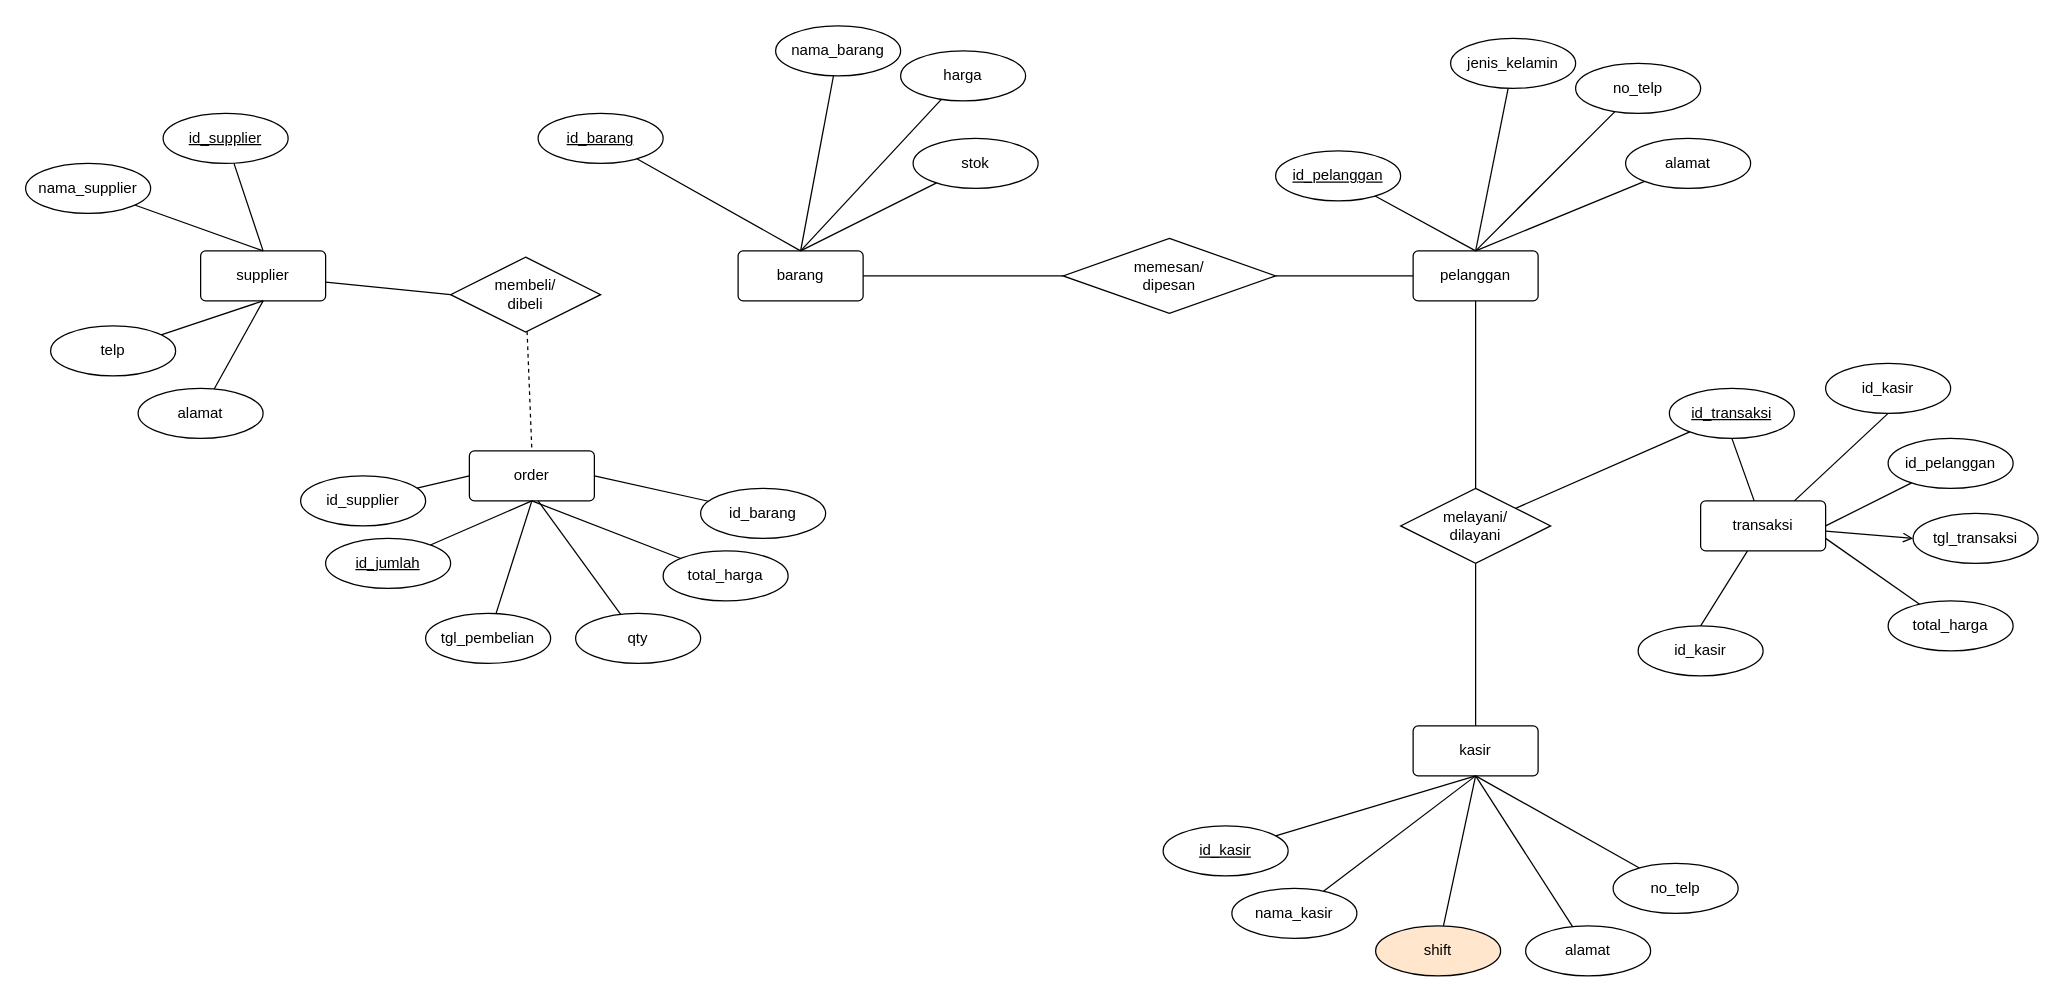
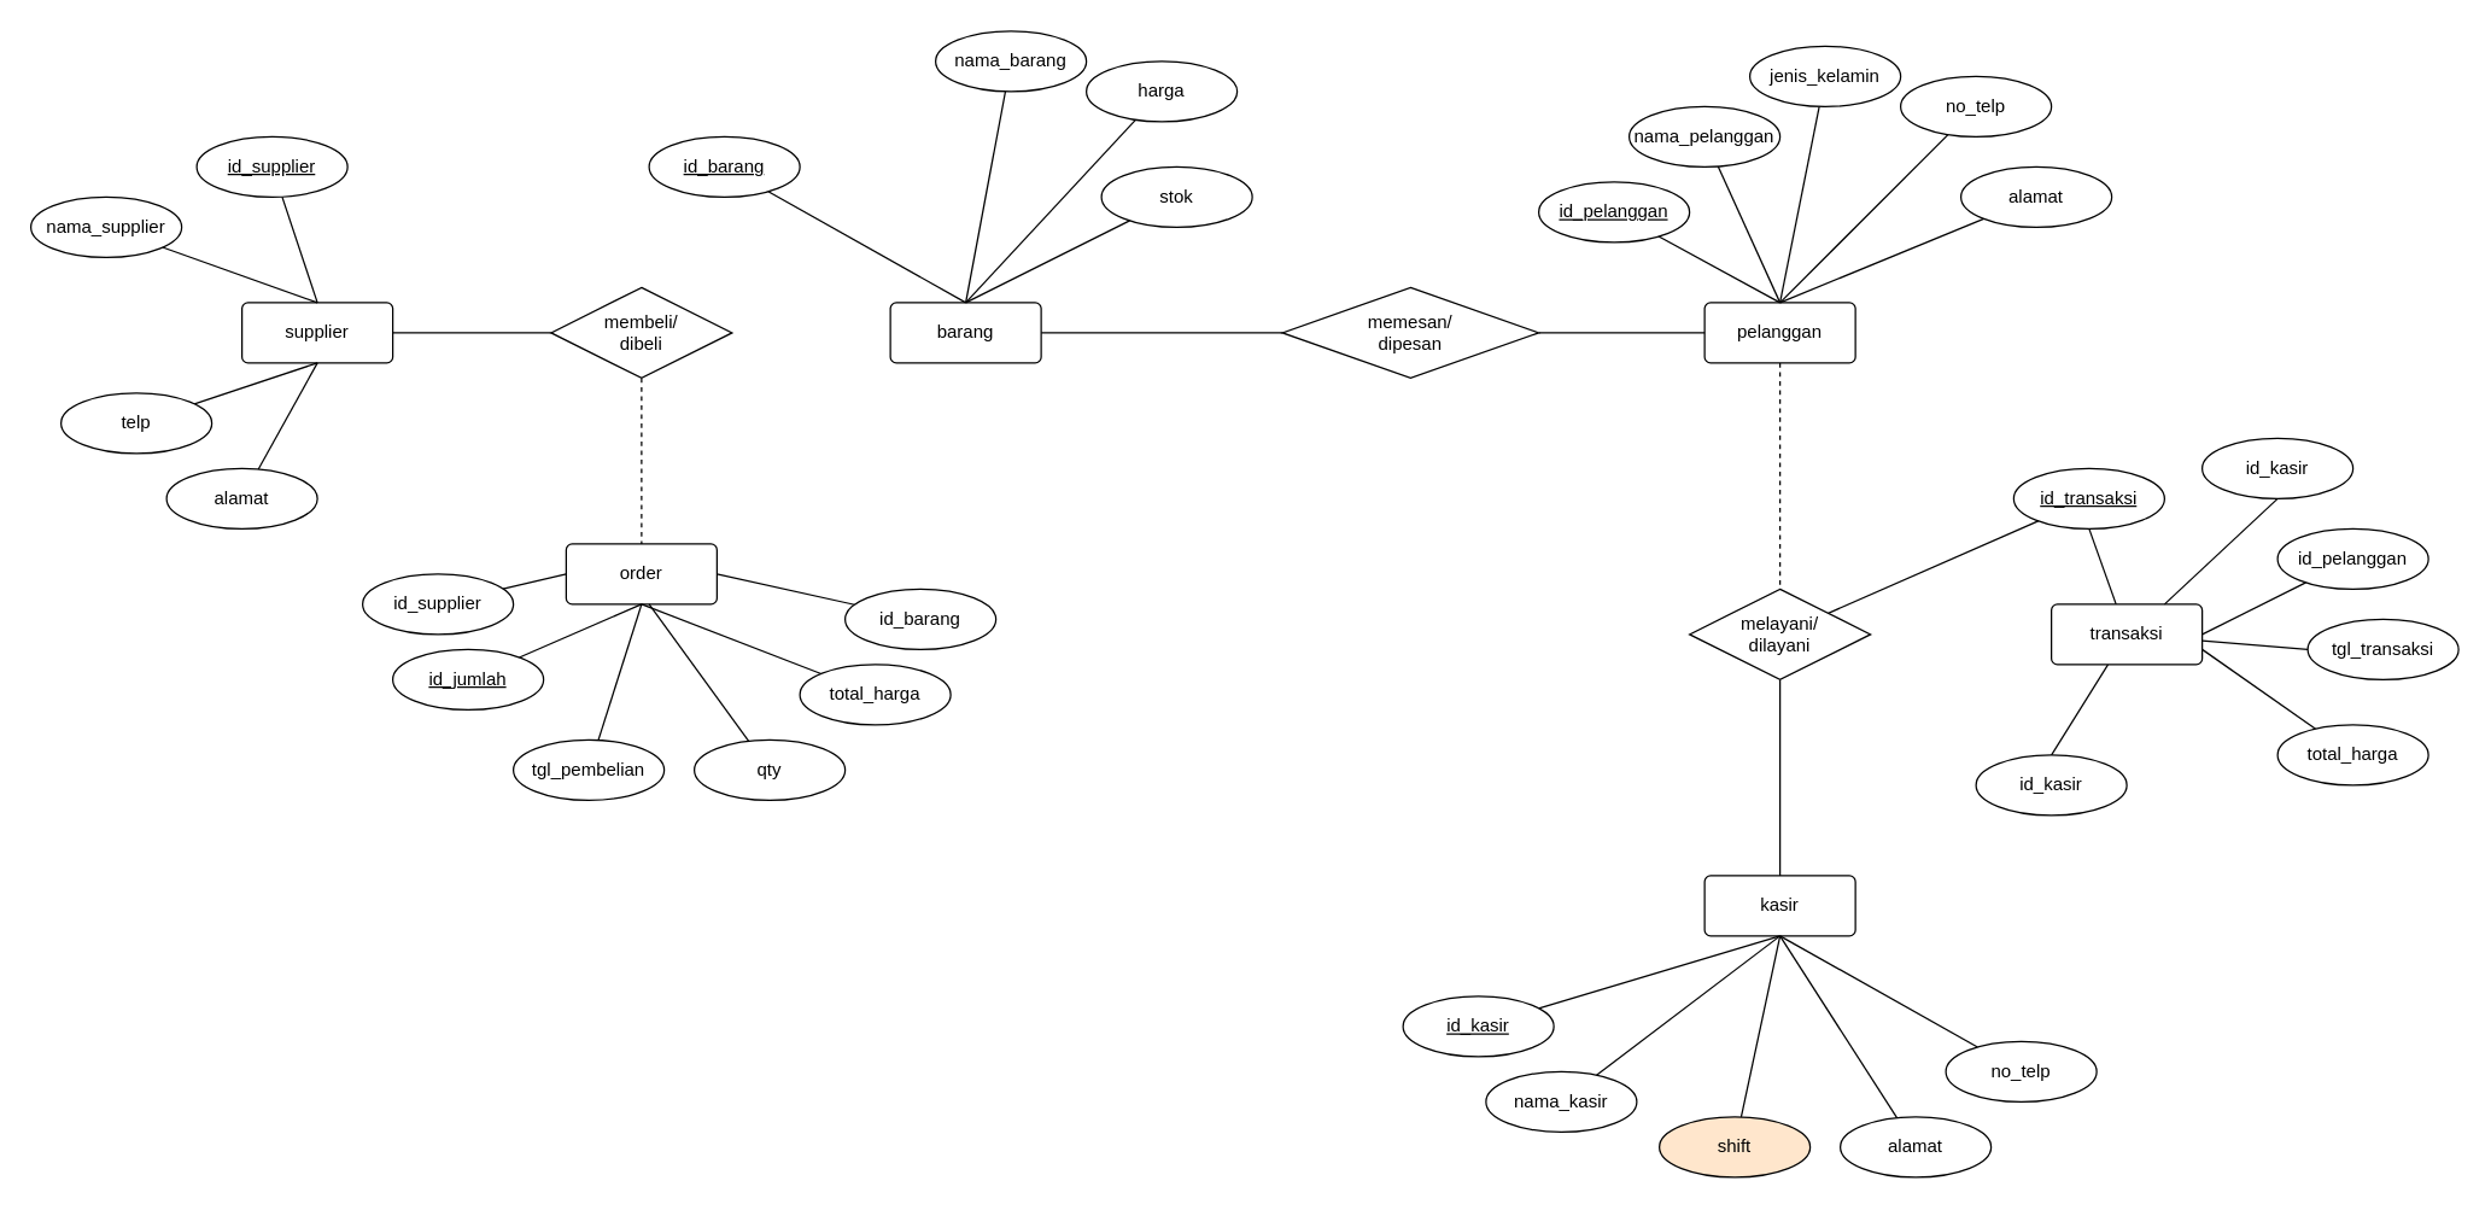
+ <mxCell id="60" value="nama_pelanggan" style="ellipse;whiteSpace=wrap;html=1;align=center;" vertex="1" parent="1"><mxGeometry x="1080" y="70" width="100" height="40" as="geometry" /></mxCell>
+ <mxCell id="59" style="edgeStyle=none;html=1;entryX=0.5;entryY=0;entryDx=0;entryDy=0;endArrow=none;endFill=0;" edge="1" parent="1" source="60" target="34"><mxGeometry relative="1" as="geometry" /></mxCell>
- <mxCell id="13" value="membeli/&lt;br&gt;dibeli" style="shape=rhombus;perimeter=rhombusPerimeter;whiteSpace=wrap;html=1;align=center;" vertex="1" parent="1"><mxGeometry x="360" y="205" width="120" height="60" as="geometry" /></mxCell>
+ <mxCell id="13" value="membeli/&lt;br&gt;dibeli" style="shape=rhombus;perimeter=rhombusPerimeter;whiteSpace=wrap;html=1;align=center;" vertex="1" parent="1"><mxGeometry x="365" y="190" width="120" height="60" as="geometry" /></mxCell>
- <mxCell id="33" style="edgeStyle=none;html=1;entryX=0.5;entryY=0;entryDx=0;entryDy=0;endArrow=none;endFill=0;" edge="1" parent="1" source="34" target="39"><mxGeometry relative="1" as="geometry" /></mxCell>
+ <mxCell id="33" style="edgeStyle=none;html=1;entryX=0.5;entryY=0;entryDx=0;entryDy=0;endArrow=none;endFill=0;dashed=1;" edge="1" parent="1" source="34" target="39"><mxGeometry relative="1" as="geometry" /></mxCell>
- <mxCell id="42" style="edgeStyle=none;html=1;entryX=0;entryY=0.5;entryDx=0;entryDy=0;endArrow=open;endFill=0;" edge="1" parent="1" source="44" target="46"><mxGeometry relative="1" as="geometry" /></mxCell>
+ <mxCell id="42" style="edgeStyle=none;html=1;entryX=0;entryY=0.5;entryDx=0;entryDy=0;endArrow=none;endFill=0;" edge="1" parent="1" source="44" target="46"><mxGeometry relative="1" as="geometry" /></mxCell>
